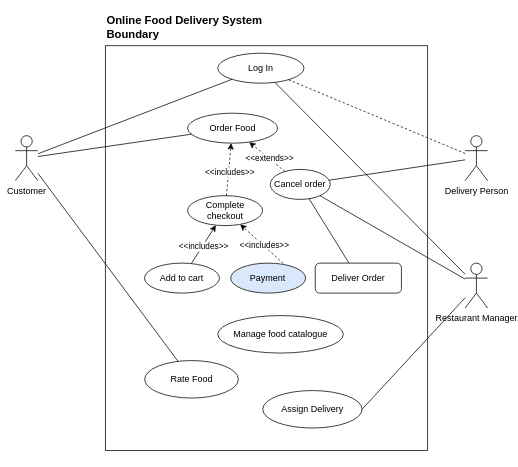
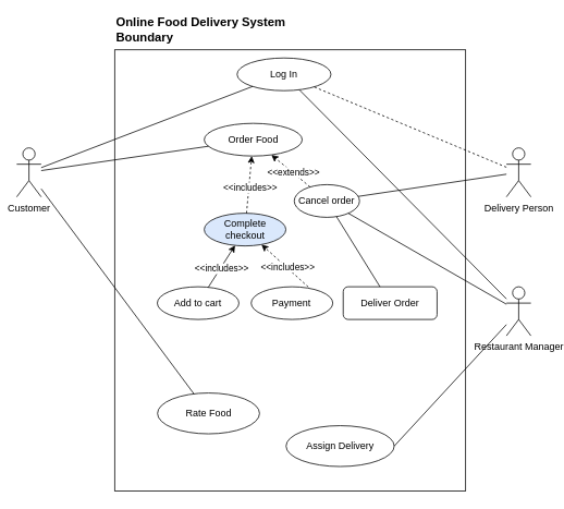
- <mxCell id="9" value="Complete checkout" style="ellipse;whiteSpace=wrap;html=1;" parent="1" vertex="1"><mxGeometry x="249.75" y="260" width="100" height="40" as="geometry" /></mxCell>
+ <mxCell id="9" value="Complete checkout" style="ellipse;whiteSpace=wrap;html=1;fillColor=#dae8fc;" parent="1" vertex="1"><mxGeometry x="249.75" y="260" width="100" height="40" as="geometry" /></mxCell>
- <mxCell id="17" value="Payment" style="ellipse;whiteSpace=wrap;html=1;fillColor=#dae8fc;" parent="1" vertex="1"><mxGeometry x="307.25" y="350" width="100" height="40" as="geometry" /></mxCell>
+ <mxCell id="17" value="Payment" style="ellipse;whiteSpace=wrap;html=1;" parent="1" vertex="1"><mxGeometry x="307.25" y="350" width="100" height="40" as="geometry" /></mxCell>
- <mxCell id="27" value="Manage food catalogue" style="ellipse;whiteSpace=wrap;html=1;" parent="1" vertex="1"><mxGeometry x="290" y="420" width="167.5" height="50" as="geometry" /></mxCell>
